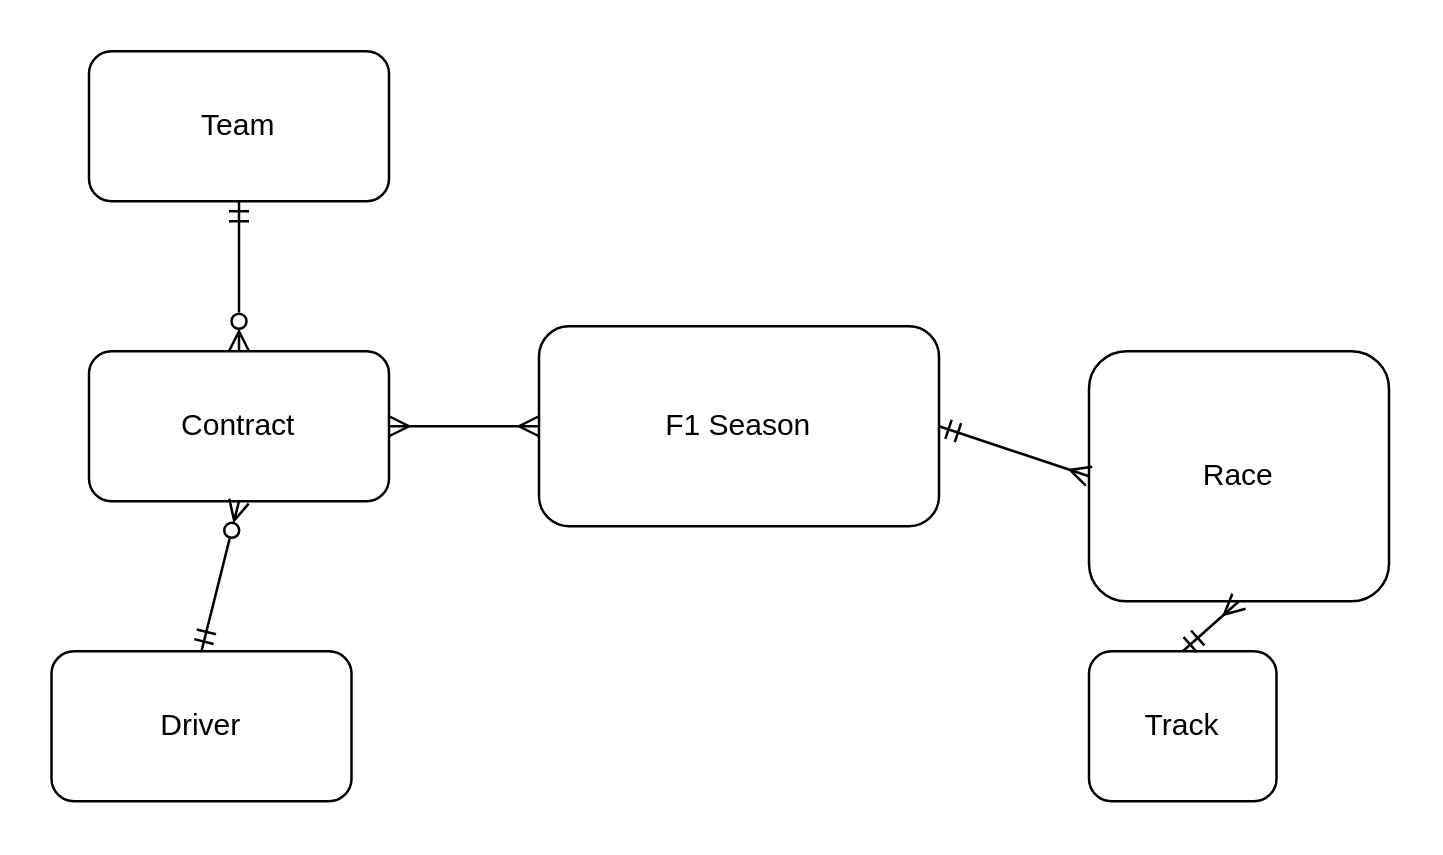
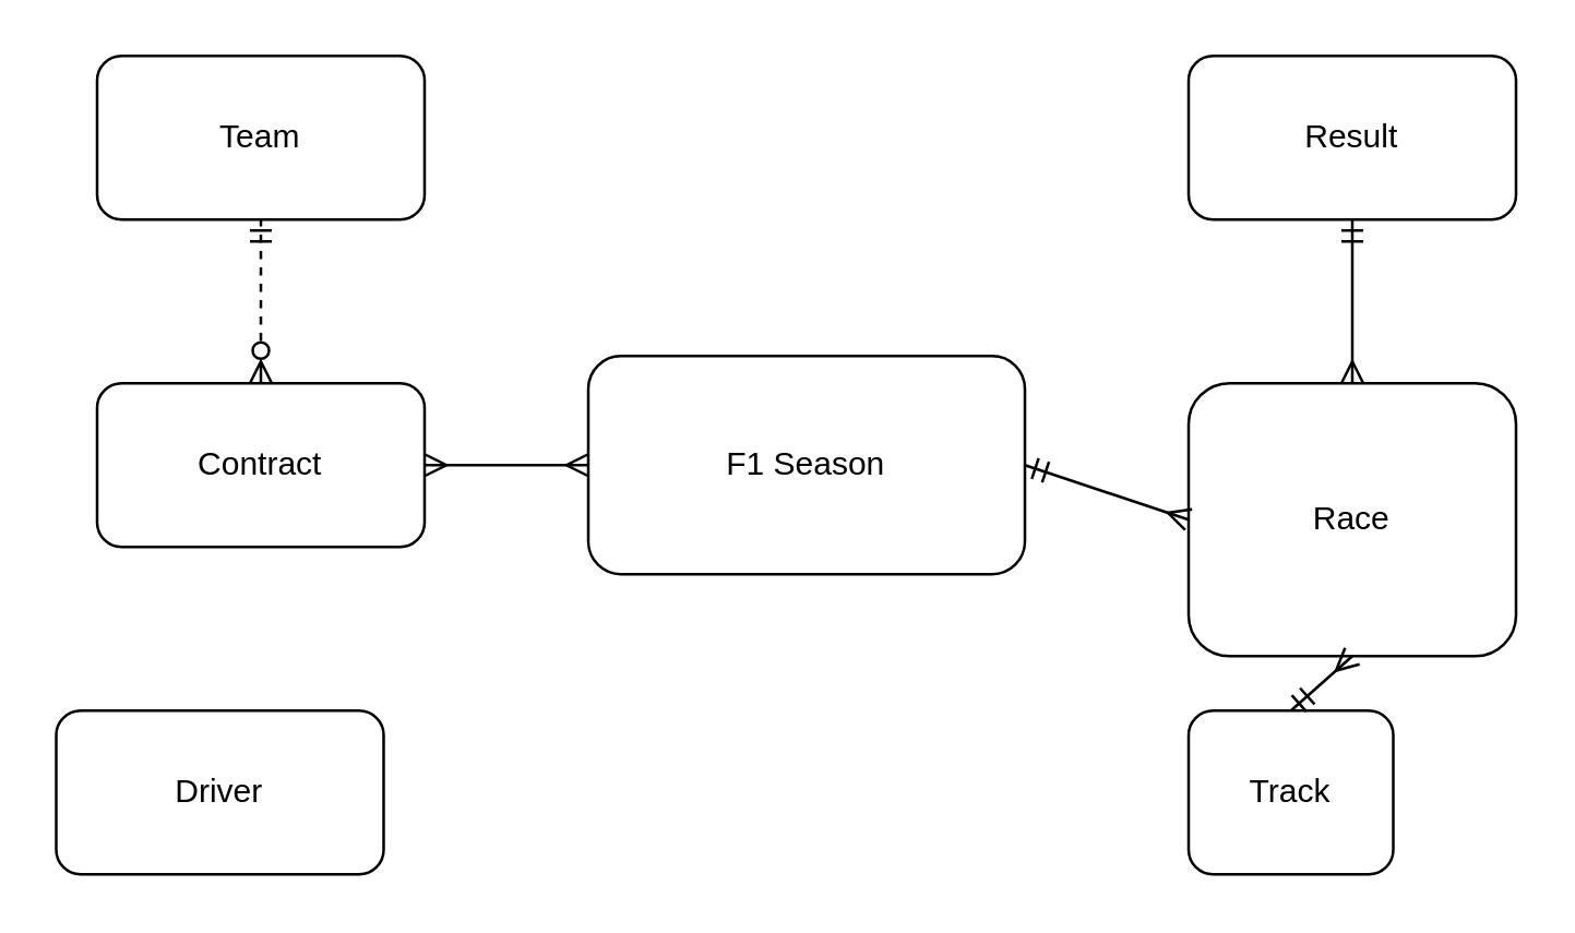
+ <mxCell id="13" value="Result&lt;br&gt;" style="rounded=1;whiteSpace=wrap;html=1;" vertex="1" parent="1"><mxGeometry x="435" y="20" width="120" height="60" as="geometry" /></mxCell>
- <mxCell id="10" value="" style="endArrow=ERmandOne;html=1;rounded=0;strokeWidth=1;endFill=0;exitX=0.5;exitY=0;exitDx=0;exitDy=0;startArrow=ERzeroToMany;startFill=0;" edge="1" parent="1" target="11" source="7"><mxGeometry width="50" height="50" relative="1" as="geometry"><mxPoint x="105" y="140" as="sourcePoint" /><mxPoint x="95" y="390" as="targetPoint" /></mxGeometry></mxCell>
+ <mxCell id="10" value="" style="endArrow=ERmandOne;html=1;rounded=0;strokeWidth=1;endFill=0;exitX=0.5;exitY=0;exitDx=0;exitDy=0;startArrow=ERzeroToMany;startFill=0;dashed=1;" edge="1" parent="1" target="11" source="7"><mxGeometry width="50" height="50" relative="1" as="geometry"><mxPoint x="105" y="140" as="sourcePoint" /><mxPoint x="95" y="390" as="targetPoint" /></mxGeometry></mxCell>
+ <mxCell id="14" value="" style="endArrow=ERmandOne;html=1;rounded=0;strokeWidth=1;exitX=0.5;exitY=0;exitDx=0;exitDy=0;entryX=0.5;entryY=1;entryDx=0;entryDy=0;endFill=0;startArrow=ERmany;startFill=0;" edge="1" parent="1" source="4" target="13"><mxGeometry width="50" height="50" relative="1" as="geometry"><mxPoint x="415" y="230" as="sourcePoint" /><mxPoint x="415" y="280" as="targetPoint" /></mxGeometry></mxCell>
- <mxCell id="9" value="" style="endArrow=ERmandOne;html=1;rounded=0;strokeWidth=1;entryX=0.5;entryY=0;entryDx=0;entryDy=0;exitX=0.5;exitY=1;exitDx=0;exitDy=0;endFill=0;startArrow=ERzeroToMany;startFill=0;" edge="1" parent="1" source="7" target="8"><mxGeometry width="50" height="50" relative="1" as="geometry"><mxPoint x="145" y="220" as="sourcePoint" /><mxPoint x="325" y="270" as="targetPoint" /></mxGeometry></mxCell>
